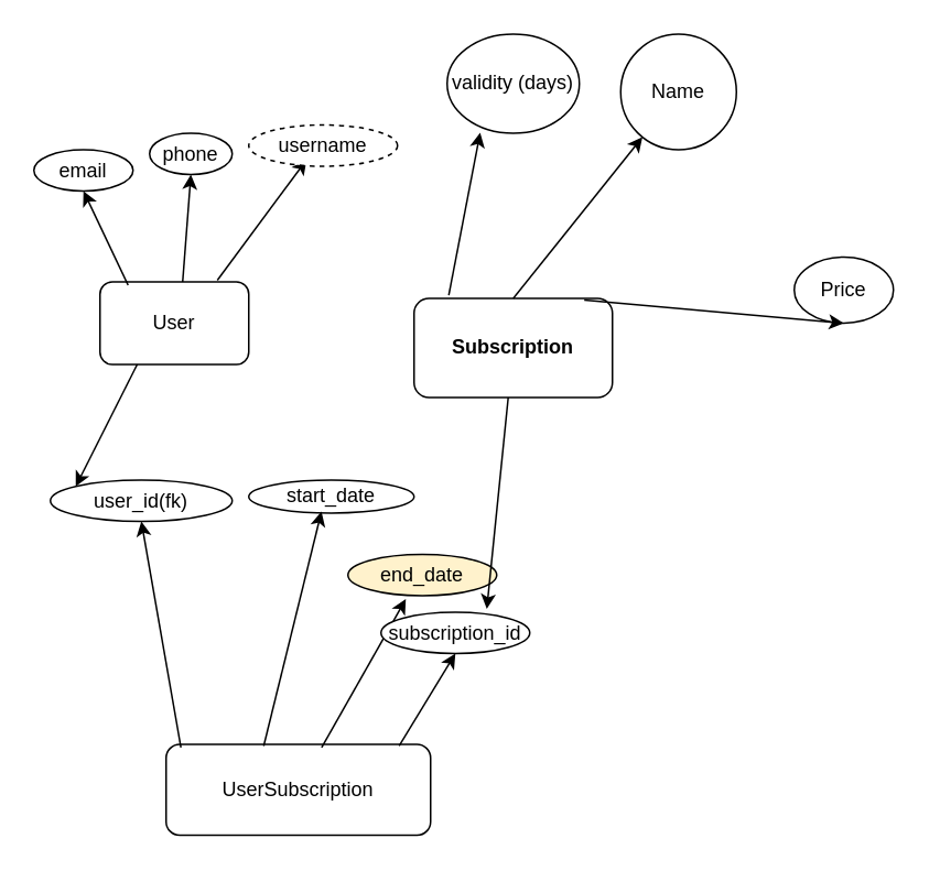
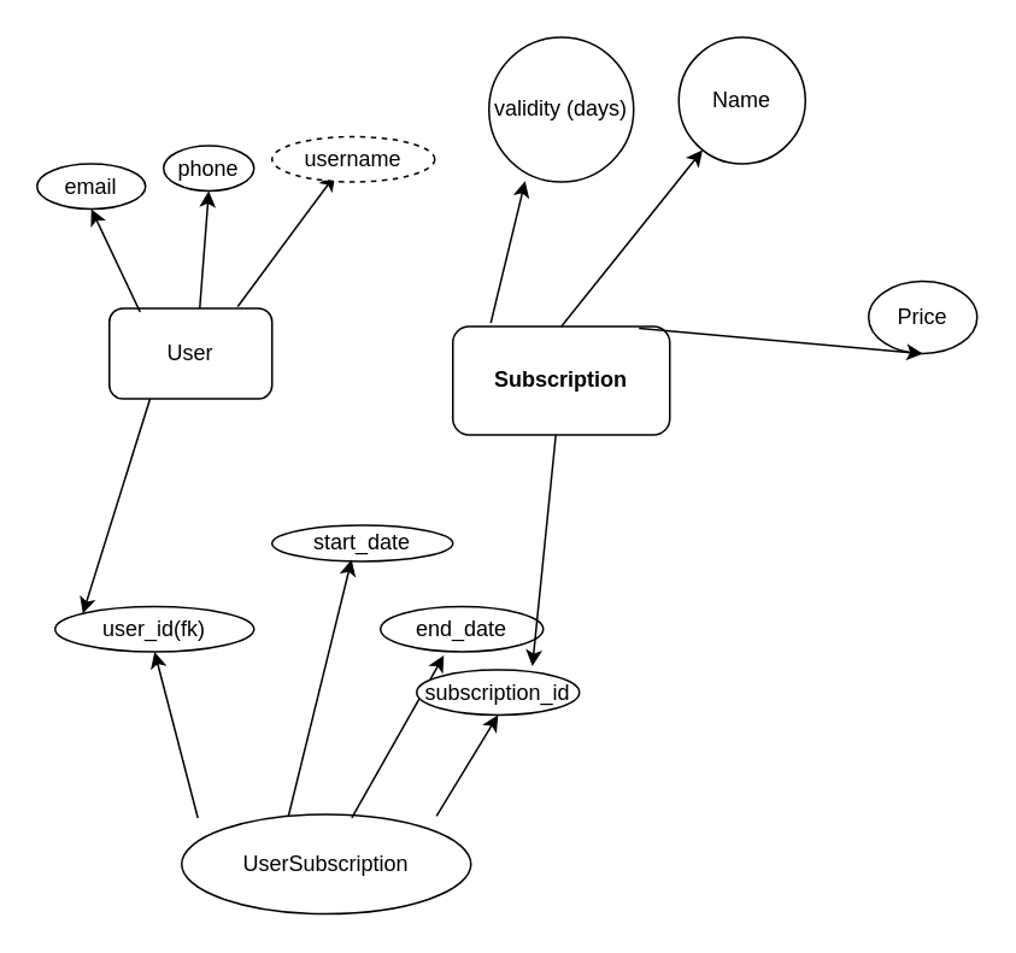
- <mxCell id="4" value="validity (days)" style="ellipse;whiteSpace=wrap;html=1;" vertex="1" parent="1"><mxGeometry x="270" y="20" width="80" height="60" as="geometry" /></mxCell>
+ <mxCell id="4" value="validity (days)" style="ellipse;whiteSpace=wrap;html=1;" vertex="1" parent="1"><mxGeometry x="270" y="20" width="80" height="80" as="geometry" /></mxCell>
- <mxCell id="18" value="user_id(fk)" style="ellipse;whiteSpace=wrap;html=1;" vertex="1" parent="1"><mxGeometry x="30" y="290" width="110" height="25" as="geometry" /></mxCell>
+ <mxCell id="18" value="user_id(fk)" style="ellipse;whiteSpace=wrap;html=1;" vertex="1" parent="1"><mxGeometry x="30" y="335" width="110" height="25" as="geometry" /></mxCell>
- <mxCell id="20" value="end_date" style="ellipse;whiteSpace=wrap;html=1;fillColor=#fff2cc;" vertex="1" parent="1"><mxGeometry x="210" y="335" width="90" height="25" as="geometry" /></mxCell>
+ <mxCell id="20" value="end_date" style="ellipse;whiteSpace=wrap;html=1;" vertex="1" parent="1"><mxGeometry x="210" y="335" width="90" height="25" as="geometry" /></mxCell>
- <mxCell id="15" value="UserSubscription" style="rounded=1;whiteSpace=wrap;html=1;" vertex="1" parent="1"><mxGeometry x="100" y="450" width="160" height="55" as="geometry" /></mxCell>
+ <mxCell id="15" value="UserSubscription" style="ellipse;whiteSpace=wrap;html=1;" vertex="1" parent="1"><mxGeometry x="100" y="450" width="160" height="55" as="geometry" /></mxCell>
